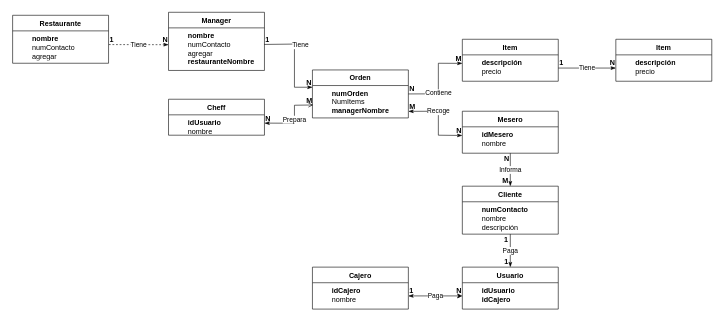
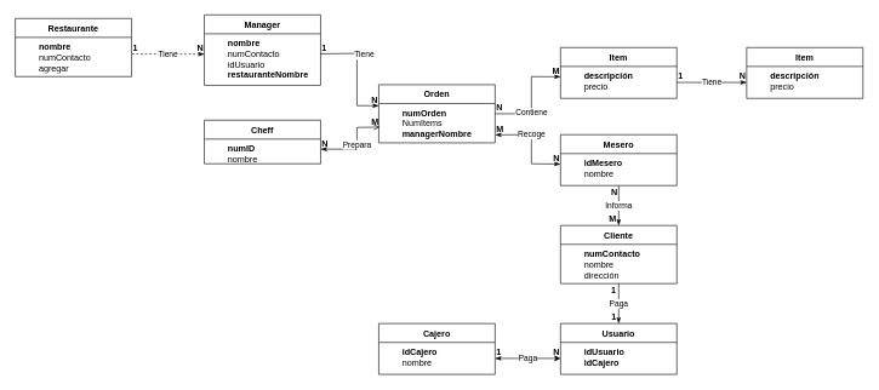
- <mxCell id="5" value="&lt;b&gt;&lt;span style=&quot;white-space: pre;&quot;&gt;&#09;&lt;/span&gt;nombre&lt;/b&gt;&lt;div&gt;&lt;span style=&quot;background-color: transparent; color: light-dark(rgb(0, 0, 0), rgb(255, 255, 255));&quot;&gt;&lt;span style=&quot;white-space: pre;&quot;&gt;&#09;&lt;/span&gt;numContacto&lt;/span&gt;&lt;/div&gt;&lt;div&gt;&lt;span style=&quot;background-color: transparent; color: light-dark(rgb(0, 0, 0), rgb(255, 255, 255));&quot;&gt;&lt;span style=&quot;white-space: pre;&quot;&gt;&#09;&lt;/span&gt;agregar&lt;br&gt;&lt;/span&gt;&lt;/div&gt;&lt;div&gt;&lt;b style=&quot;background-color: transparent; color: light-dark(rgb(0, 0, 0), rgb(255, 255, 255));&quot;&gt;&lt;span style=&quot;white-space: pre;&quot;&gt;&#09;&lt;/span&gt;restauranteNombre&lt;/b&gt;&lt;/div&gt;" style="text;strokeColor=none;fillColor=none;align=left;verticalAlign=top;spacingLeft=4;spacingRight=4;overflow=hidden;rotatable=0;points=[[0,0.5],[1,0.5]];portConstraint=eastwest;whiteSpace=wrap;html=1;" vertex="1" parent="4"><mxGeometry y="26" width="160" height="71" as="geometry" /></mxCell>
+ <mxCell id="5" value="&lt;b&gt;&lt;span style=&quot;white-space: pre;&quot;&gt;&#09;&lt;/span&gt;nombre&lt;/b&gt;&lt;div&gt;&lt;span style=&quot;background-color: transparent; color: light-dark(rgb(0, 0, 0), rgb(255, 255, 255));&quot;&gt;&lt;span style=&quot;white-space: pre;&quot;&gt;&#09;&lt;/span&gt;numContacto&lt;/span&gt;&lt;/div&gt;&lt;div&gt;&lt;span style=&quot;background-color: transparent; color: light-dark(rgb(0, 0, 0), rgb(255, 255, 255));&quot;&gt;&lt;span style=&quot;white-space: pre;&quot;&gt;&#09;&lt;/span&gt;idUsuario&lt;br&gt;&lt;/span&gt;&lt;/div&gt;&lt;div&gt;&lt;b style=&quot;background-color: transparent; color: light-dark(rgb(0, 0, 0), rgb(255, 255, 255));&quot;&gt;&lt;span style=&quot;white-space: pre;&quot;&gt;&#09;&lt;/span&gt;restauranteNombre&lt;/b&gt;&lt;/div&gt;" style="text;strokeColor=none;fillColor=none;align=left;verticalAlign=top;spacingLeft=4;spacingRight=4;overflow=hidden;rotatable=0;points=[[0,0.5],[1,0.5]];portConstraint=eastwest;whiteSpace=wrap;html=1;" vertex="1" parent="4"><mxGeometry y="26" width="160" height="71" as="geometry" /></mxCell>
- <mxCell id="15" value="&lt;b&gt;&lt;span style=&quot;white-space: pre;&quot;&gt;&#09;&lt;/span&gt;idUsuario&lt;/b&gt;&lt;div&gt;&lt;span style=&quot;background-color: transparent; color: light-dark(rgb(0, 0, 0), rgb(255, 255, 255));&quot;&gt;&lt;span style=&quot;white-space: pre;&quot;&gt;&#09;&lt;/span&gt;nombre&lt;/span&gt;&lt;/div&gt;" style="text;strokeColor=none;fillColor=none;align=left;verticalAlign=top;spacingLeft=4;spacingRight=4;overflow=hidden;rotatable=0;points=[[0,0.5],[1,0.5]];portConstraint=eastwest;whiteSpace=wrap;html=1;" vertex="1" parent="14"><mxGeometry y="26" width="160" height="34" as="geometry" /></mxCell>
+ <mxCell id="15" value="&lt;b&gt;&lt;span style=&quot;white-space: pre;&quot;&gt;&#09;&lt;/span&gt;numID&lt;/b&gt;&lt;div&gt;&lt;span style=&quot;background-color: transparent; color: light-dark(rgb(0, 0, 0), rgb(255, 255, 255));&quot;&gt;&lt;span style=&quot;white-space: pre;&quot;&gt;&#09;&lt;/span&gt;nombre&lt;/span&gt;&lt;/div&gt;" style="text;strokeColor=none;fillColor=none;align=left;verticalAlign=top;spacingLeft=4;spacingRight=4;overflow=hidden;rotatable=0;points=[[0,0.5],[1,0.5]];portConstraint=eastwest;whiteSpace=wrap;html=1;" vertex="1" parent="14"><mxGeometry y="26" width="160" height="34" as="geometry" /></mxCell>
- <mxCell id="31" value="&lt;b&gt;&lt;span style=&quot;white-space: pre;&quot;&gt;&#09;&lt;/span&gt;numContacto&lt;/b&gt;&lt;div&gt;&lt;span style=&quot;white-space: pre;&quot;&gt;&#09;&lt;/span&gt;nombre&lt;/div&gt;&lt;div&gt;&lt;span style=&quot;font-weight: bold; white-space: pre;&quot;&gt;&#09;&lt;/span&gt;descripción&lt;/div&gt;" style="text;strokeColor=none;fillColor=none;align=left;verticalAlign=top;spacingLeft=4;spacingRight=4;overflow=hidden;rotatable=0;points=[[0,0.5],[1,0.5]];portConstraint=eastwest;whiteSpace=wrap;html=1;" vertex="1" parent="30"><mxGeometry y="26" width="160" height="54" as="geometry" /></mxCell>
+ <mxCell id="31" value="&lt;b&gt;&lt;span style=&quot;white-space: pre;&quot;&gt;&#09;&lt;/span&gt;numContacto&lt;/b&gt;&lt;div&gt;&lt;span style=&quot;white-space: pre;&quot;&gt;&#09;&lt;/span&gt;nombre&lt;/div&gt;&lt;div&gt;&lt;span style=&quot;font-weight: bold; white-space: pre;&quot;&gt;&#09;&lt;/span&gt;dirección&lt;/div&gt;" style="text;strokeColor=none;fillColor=none;align=left;verticalAlign=top;spacingLeft=4;spacingRight=4;overflow=hidden;rotatable=0;points=[[0,0.5],[1,0.5]];portConstraint=eastwest;whiteSpace=wrap;html=1;" vertex="1" parent="30"><mxGeometry y="26" width="160" height="54" as="geometry" /></mxCell>
